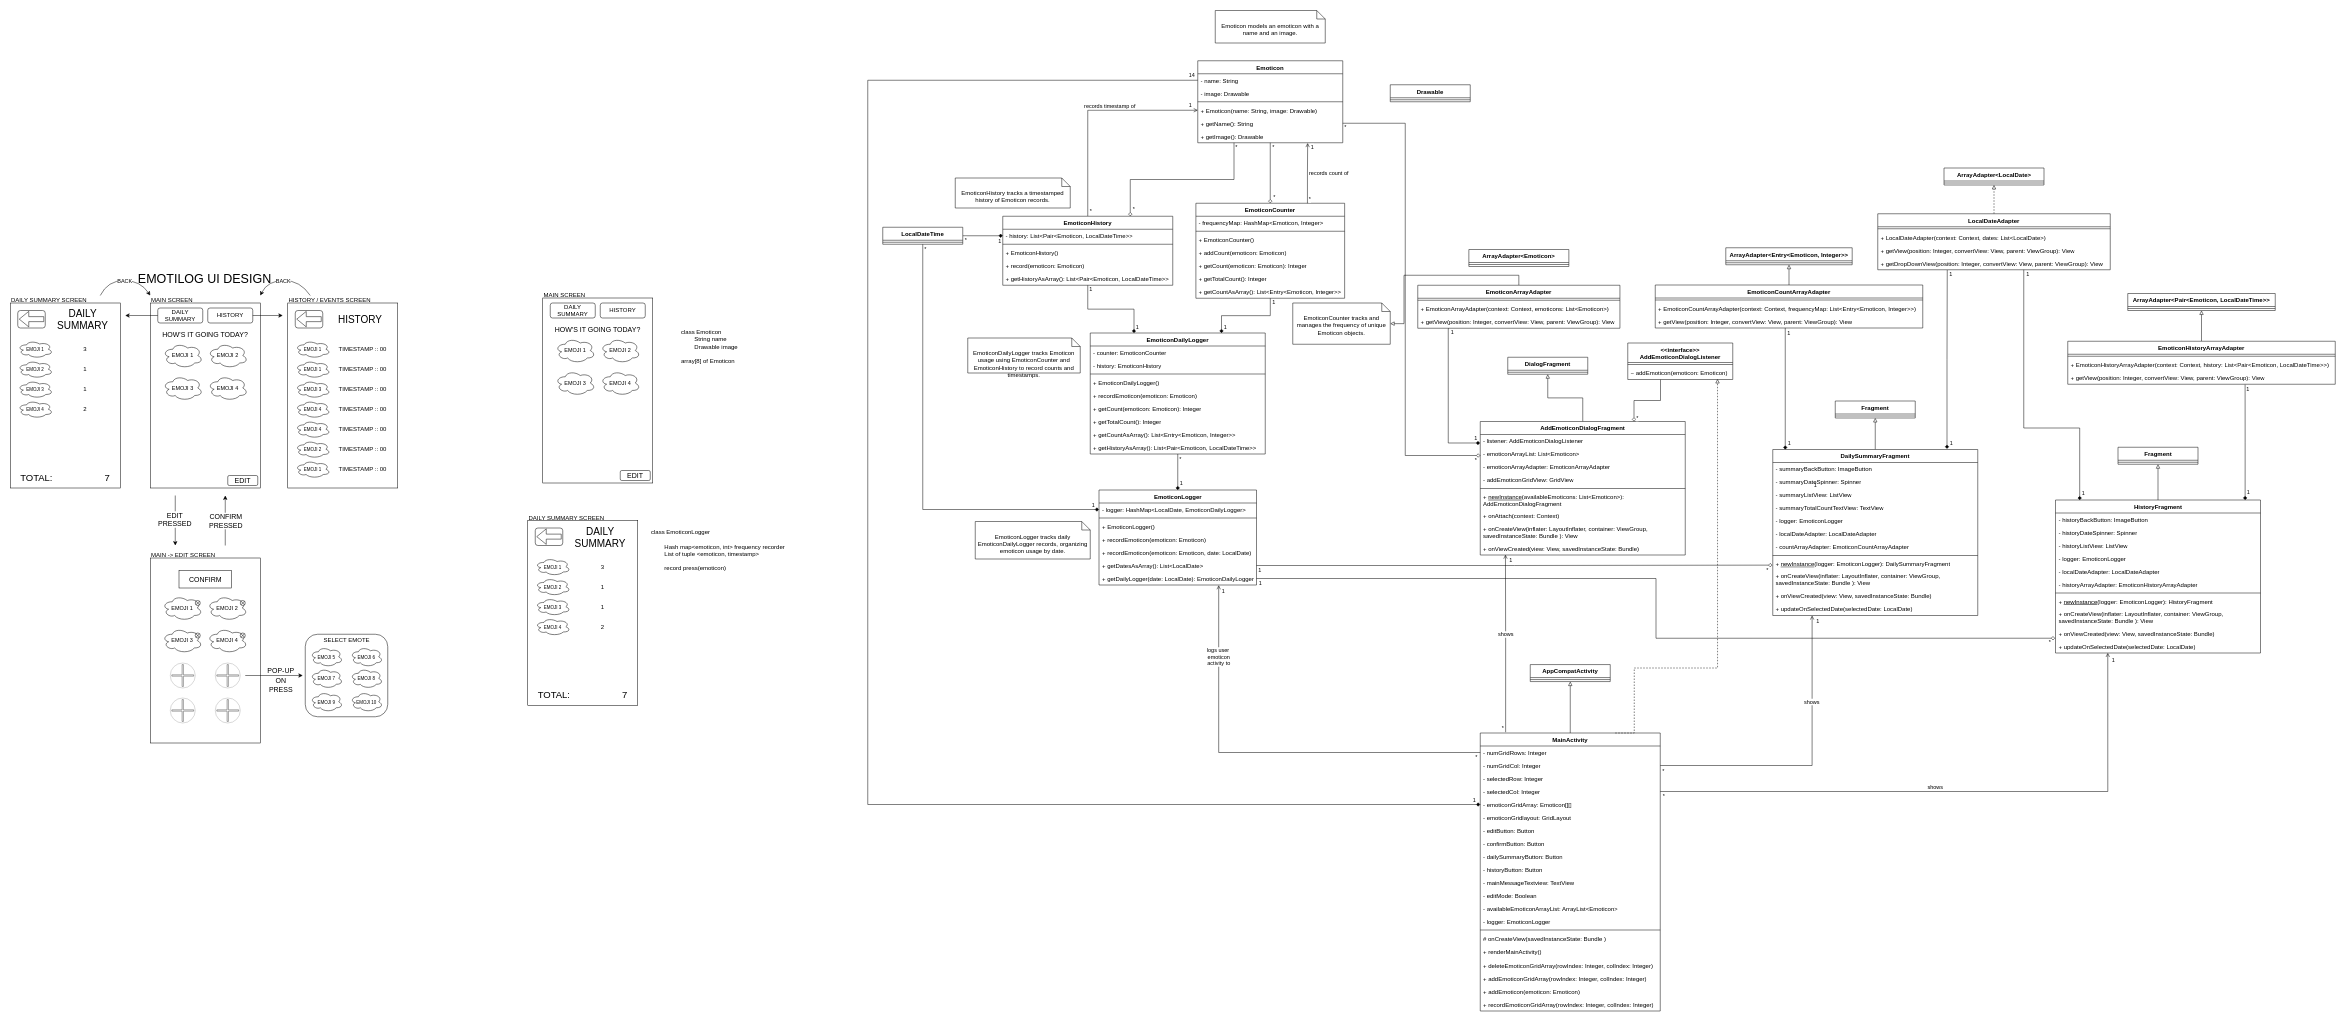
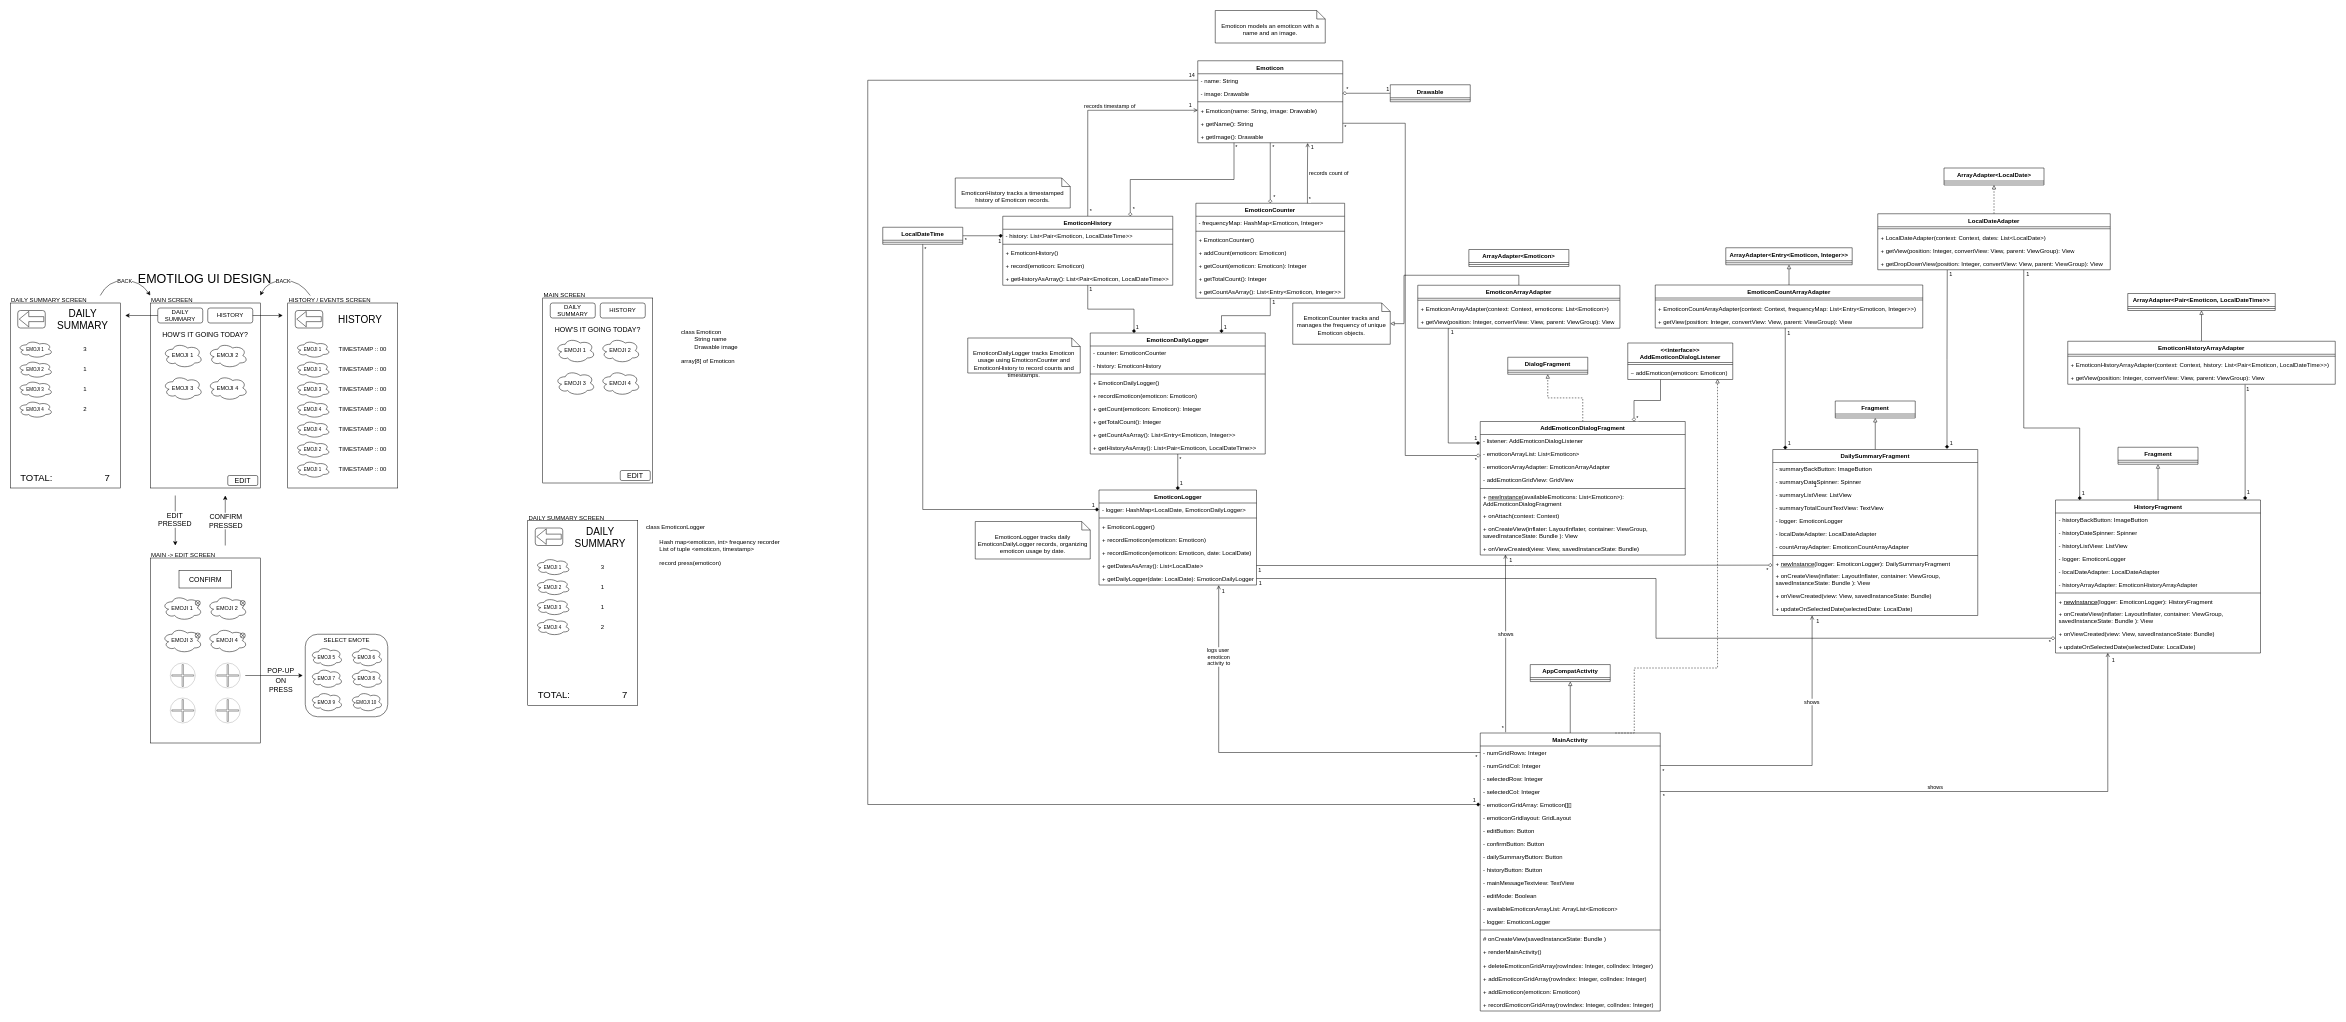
+ <mxCell id="127" style="edgeStyle=orthogonalEdgeStyle;rounded=0;orthogonalLoop=1;jettySize=auto;html=1;entryX=0;entryY=0.5;entryDx=0;entryDy=0;endArrow=none;endFill=0;startArrow=diamond;startFill=0;" edge="1" parent="1" source="120" target="125"><mxGeometry relative="1" as="geometry" /></mxCell>
+ <mxCell id="128" value="1" style="edgeLabel;html=1;align=center;verticalAlign=middle;resizable=0;points=[];" vertex="1" connectable="0" parent="127"><mxGeometry x="0.72" y="2" relative="1" as="geometry"><mxPoint x="7" y="-7" as="offset" /></mxGeometry></mxCell>
+ <mxCell id="129" value="*" style="edgeLabel;html=1;align=center;verticalAlign=middle;resizable=0;points=[];" vertex="1" connectable="0" parent="127"><mxGeometry x="-0.643" y="1" relative="1" as="geometry"><mxPoint x="-9" y="-8" as="offset" /></mxGeometry></mxCell>
- <mxCell id="188" style="edgeStyle=orthogonalEdgeStyle;rounded=0;orthogonalLoop=1;jettySize=auto;html=1;exitX=0.5;exitY=0;exitDx=0;exitDy=0;entryX=0.5;entryY=1;entryDx=0;entryDy=0;endArrow=block;endFill=0;" edge="1" parent="1" source="189" target="199"><mxGeometry relative="1" as="geometry" /></mxCell>
+ <mxCell id="188" style="edgeStyle=orthogonalEdgeStyle;rounded=0;orthogonalLoop=1;jettySize=auto;html=1;exitX=0.5;exitY=0;exitDx=0;exitDy=0;entryX=0.5;entryY=1;entryDx=0;entryDy=0;endArrow=block;endFill=0;dashed=1;" edge="1" parent="1" source="189" target="199"><mxGeometry relative="1" as="geometry" /></mxCell>
- <mxCell id="109" value="&lt;div&gt;class EmoticonLogger&lt;/div&gt;&lt;div&gt;&lt;span style=&quot;white-space: pre;&quot;&gt;&#09;&lt;/span&gt;&lt;/div&gt;&lt;div&gt;&lt;span style=&quot;white-space: pre;&quot;&gt;&#09;&lt;/span&gt;Hash map&amp;lt;emoticon, int&amp;gt; frequency recorder&lt;br&gt;&lt;/div&gt;&lt;div&gt;&lt;span style=&quot;white-space: pre;&quot;&gt;&lt;span style=&quot;white-space: pre;&quot;&gt;&#09;&lt;/span&gt;List of tuple &amp;lt;emoticon, timestamp&amp;gt;&#09;&lt;/span&gt;&lt;/div&gt;&lt;div&gt;&lt;span style=&quot;white-space: pre;&quot;&gt;&#09;&lt;/span&gt;&lt;/div&gt;&lt;div&gt;&lt;span style=&quot;white-space: pre;&quot;&gt;&#09;&lt;/span&gt;record press(emoticon)&lt;br&gt;&lt;/div&gt;&lt;div&gt;&lt;br&gt;&lt;/div&gt;&lt;div&gt;&lt;span style=&quot;white-space: pre;&quot;&gt;&#09;&lt;/span&gt;&lt;br&gt;&lt;/div&gt;" style="text;html=1;align=left;verticalAlign=top;whiteSpace=wrap;rounded=0;" parent="1" vertex="1"><mxGeometry x="1300" y="1050" width="290" height="185" as="geometry" /></mxCell>
+ <mxCell id="109" value="&lt;div&gt;class EmoticonLogger&lt;/div&gt;&lt;div&gt;&lt;span style=&quot;white-space: pre;&quot;&gt;&#09;&lt;/span&gt;&lt;/div&gt;&lt;div&gt;&lt;span style=&quot;white-space: pre;&quot;&gt;&#09;&lt;/span&gt;Hash map&amp;lt;emoticon, int&amp;gt; frequency recorder&lt;br&gt;&lt;/div&gt;&lt;div&gt;&lt;span style=&quot;white-space: pre;&quot;&gt;&lt;span style=&quot;white-space: pre;&quot;&gt;&#09;&lt;/span&gt;List of tuple &amp;lt;emoticon, timestamp&amp;gt;&#09;&lt;/span&gt;&lt;/div&gt;&lt;div&gt;&lt;span style=&quot;white-space: pre;&quot;&gt;&#09;&lt;/span&gt;&lt;/div&gt;&lt;div&gt;&lt;span style=&quot;white-space: pre;&quot;&gt;&#09;&lt;/span&gt;record press(emoticon)&lt;br&gt;&lt;/div&gt;&lt;div&gt;&lt;br&gt;&lt;/div&gt;&lt;div&gt;&lt;span style=&quot;white-space: pre;&quot;&gt;&#09;&lt;/span&gt;&lt;br&gt;&lt;/div&gt;" style="text;html=1;align=left;verticalAlign=top;whiteSpace=wrap;rounded=0;" parent="1" vertex="1"><mxGeometry x="1290" y="1040" width="290" height="185" as="geometry" /></mxCell>
